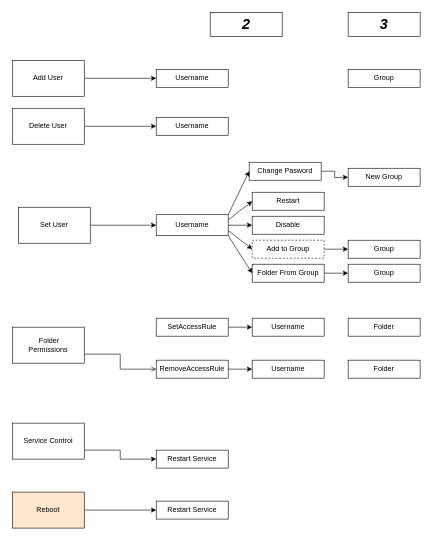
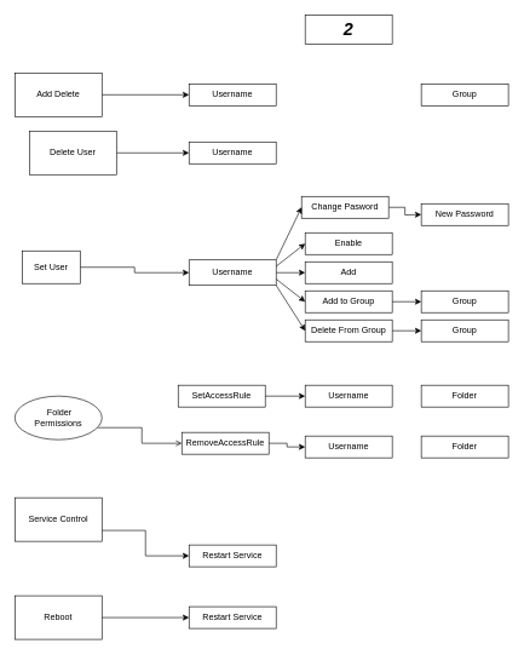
- <mxCell id="22" value="&lt;b&gt;&lt;i&gt;&lt;font style=&quot;font-size: 24px&quot;&gt;2&lt;/font&gt;&lt;/i&gt;&lt;/b&gt;" style="rounded=0;whiteSpace=wrap;html=1;" parent="1" vertex="1"><mxGeometry x="350" y="20" width="120" height="40" as="geometry" /></mxCell>
+ <mxCell id="22" value="&lt;b&gt;&lt;i&gt;&lt;font style=&quot;font-size: 24px&quot;&gt;2&lt;/font&gt;&lt;/i&gt;&lt;/b&gt;" style="rounded=0;whiteSpace=wrap;html=1;" parent="1" vertex="1"><mxGeometry x="420" width="120" height="40" as="geometry" y="20" /></mxCell>
- <mxCell id="23" value="&lt;font style=&quot;font-size: 24px&quot;&gt;&lt;b&gt;&lt;i&gt;3&lt;/i&gt;&lt;/b&gt;&lt;/font&gt;" style="rounded=0;whiteSpace=wrap;html=1;" parent="1" vertex="1"><mxGeometry x="580" width="120" height="40" as="geometry" y="20" /></mxCell>
- <mxCell id="3" value="Add User" style="rounded=0;whiteSpace=wrap;html=1;" parent="1" vertex="1"><mxGeometry x="20" y="100" width="120" height="60" as="geometry" /></mxCell>
+ <mxCell id="3" value="Add Delete" style="rounded=0;whiteSpace=wrap;html=1;" parent="1" vertex="1"><mxGeometry x="20" y="100" width="120" height="60" as="geometry" /></mxCell>
- <mxCell id="6" value="Delete User" style="rounded=0;whiteSpace=wrap;html=1;" parent="1" vertex="1"><mxGeometry x="20" y="180" width="120" height="60" as="geometry" /></mxCell>
+ <mxCell id="6" value="Delete User" style="rounded=0;whiteSpace=wrap;html=1;" parent="1" vertex="1"><mxGeometry x="40" y="180" width="120" height="60" as="geometry" /></mxCell>
- <mxCell id="19" value="New Group" style="rounded=0;whiteSpace=wrap;html=1;" parent="1" vertex="1"><mxGeometry x="580" y="280" width="120" height="30" as="geometry" /></mxCell>
+ <mxCell id="19" value="New Password" style="rounded=0;whiteSpace=wrap;html=1;" parent="1" vertex="1"><mxGeometry x="580" y="280" width="120" height="30" as="geometry" /></mxCell>
- <mxCell id="12" value="Restart" style="rounded=0;whiteSpace=wrap;html=1;" parent="1" vertex="1"><mxGeometry x="420" y="320" width="120" height="30" as="geometry" /></mxCell>
+ <mxCell id="12" value="Enable" style="rounded=0;whiteSpace=wrap;html=1;" parent="1" vertex="1"><mxGeometry x="420" y="320" width="120" height="30" as="geometry" /></mxCell>
- <mxCell id="39" value="Set User" style="rounded=0;whiteSpace=wrap;html=1;" parent="1" vertex="1"><mxGeometry x="30" y="345" width="120" height="60" as="geometry" /></mxCell>
+ <mxCell id="39" value="Set User" style="rounded=0;whiteSpace=wrap;html=1;" parent="1" vertex="1"><mxGeometry x="30" y="345" width="80" height="45" as="geometry" /></mxCell>
- <mxCell id="11" value="Disable" style="rounded=0;whiteSpace=wrap;html=1;" parent="1" vertex="1"><mxGeometry x="420" y="360" width="120" height="30" as="geometry" /></mxCell>
+ <mxCell id="11" value="Add" style="rounded=0;whiteSpace=wrap;html=1;" parent="1" vertex="1"><mxGeometry x="420" y="360" width="120" height="30" as="geometry" /></mxCell>
- <mxCell id="18" value="Add to Group" style="rounded=0;whiteSpace=wrap;html=1;dashed=1;" parent="1" vertex="1"><mxGeometry x="420" y="400" width="120" height="30" as="geometry" /></mxCell>
+ <mxCell id="18" value="Add to Group" style="rounded=0;whiteSpace=wrap;html=1;" parent="1" vertex="1"><mxGeometry x="420" y="400" width="120" height="30" as="geometry" /></mxCell>
- <mxCell id="16" value="Folder From Group" style="rounded=0;whiteSpace=wrap;html=1;" parent="1" vertex="1"><mxGeometry x="420" y="440" width="120" height="30" as="geometry" /></mxCell>
+ <mxCell id="16" value="Delete From Group" style="rounded=0;whiteSpace=wrap;html=1;" parent="1" vertex="1"><mxGeometry x="420" y="440" width="120" height="30" as="geometry" /></mxCell>
- <mxCell id="27" value="SetAccessRule" style="rounded=0;whiteSpace=wrap;html=1;" parent="1" vertex="1"><mxGeometry x="260" y="530" width="120" height="30" as="geometry" /></mxCell>
+ <mxCell id="27" value="SetAccessRule" style="rounded=0;whiteSpace=wrap;html=1;" parent="1" vertex="1"><mxGeometry x="245" y="530" width="120" height="30" as="geometry" /></mxCell>
- <mxCell id="8" value="&amp;nbsp;Folder&lt;br&gt;Permissions" style="rounded=0;whiteSpace=wrap;html=1;" parent="1" vertex="1"><mxGeometry x="20" y="545" width="120" height="60" as="geometry" /></mxCell>
+ <mxCell id="8" value="&amp;nbsp;Folder&lt;br&gt;Permissions" style="ellipse;whiteSpace=wrap;html=1;" parent="1" vertex="1"><mxGeometry x="20" y="545" width="120" height="60" as="geometry" /></mxCell>
- <mxCell id="25" value="RemoveAccessRule" style="rounded=0;whiteSpace=wrap;html=1;" parent="1" vertex="1"><mxGeometry x="260" y="600" width="120" height="30" as="geometry" /></mxCell>
+ <mxCell id="25" value="RemoveAccessRule" style="rounded=0;whiteSpace=wrap;html=1;" parent="1" vertex="1"><mxGeometry x="250" y="595" width="120" height="30" as="geometry" /></mxCell>
- <mxCell id="33" value="Service Control" style="rounded=0;whiteSpace=wrap;html=1;" parent="1" vertex="1"><mxGeometry x="20" y="705" width="120" height="60" as="geometry" /></mxCell>
+ <mxCell id="33" value="Service Control" style="rounded=0;whiteSpace=wrap;html=1;" parent="1" vertex="1"><mxGeometry x="20" y="685" width="120" height="60" as="geometry" /></mxCell>
- <mxCell id="35" value="Reboot" style="rounded=0;whiteSpace=wrap;html=1;fillColor=#ffe6cc;" parent="1" vertex="1"><mxGeometry x="20" y="820" width="120" height="60" as="geometry" /></mxCell>
+ <mxCell id="35" value="Reboot" style="rounded=0;whiteSpace=wrap;html=1;" parent="1" vertex="1"><mxGeometry x="20" y="820" width="120" height="60" as="geometry" /></mxCell>
